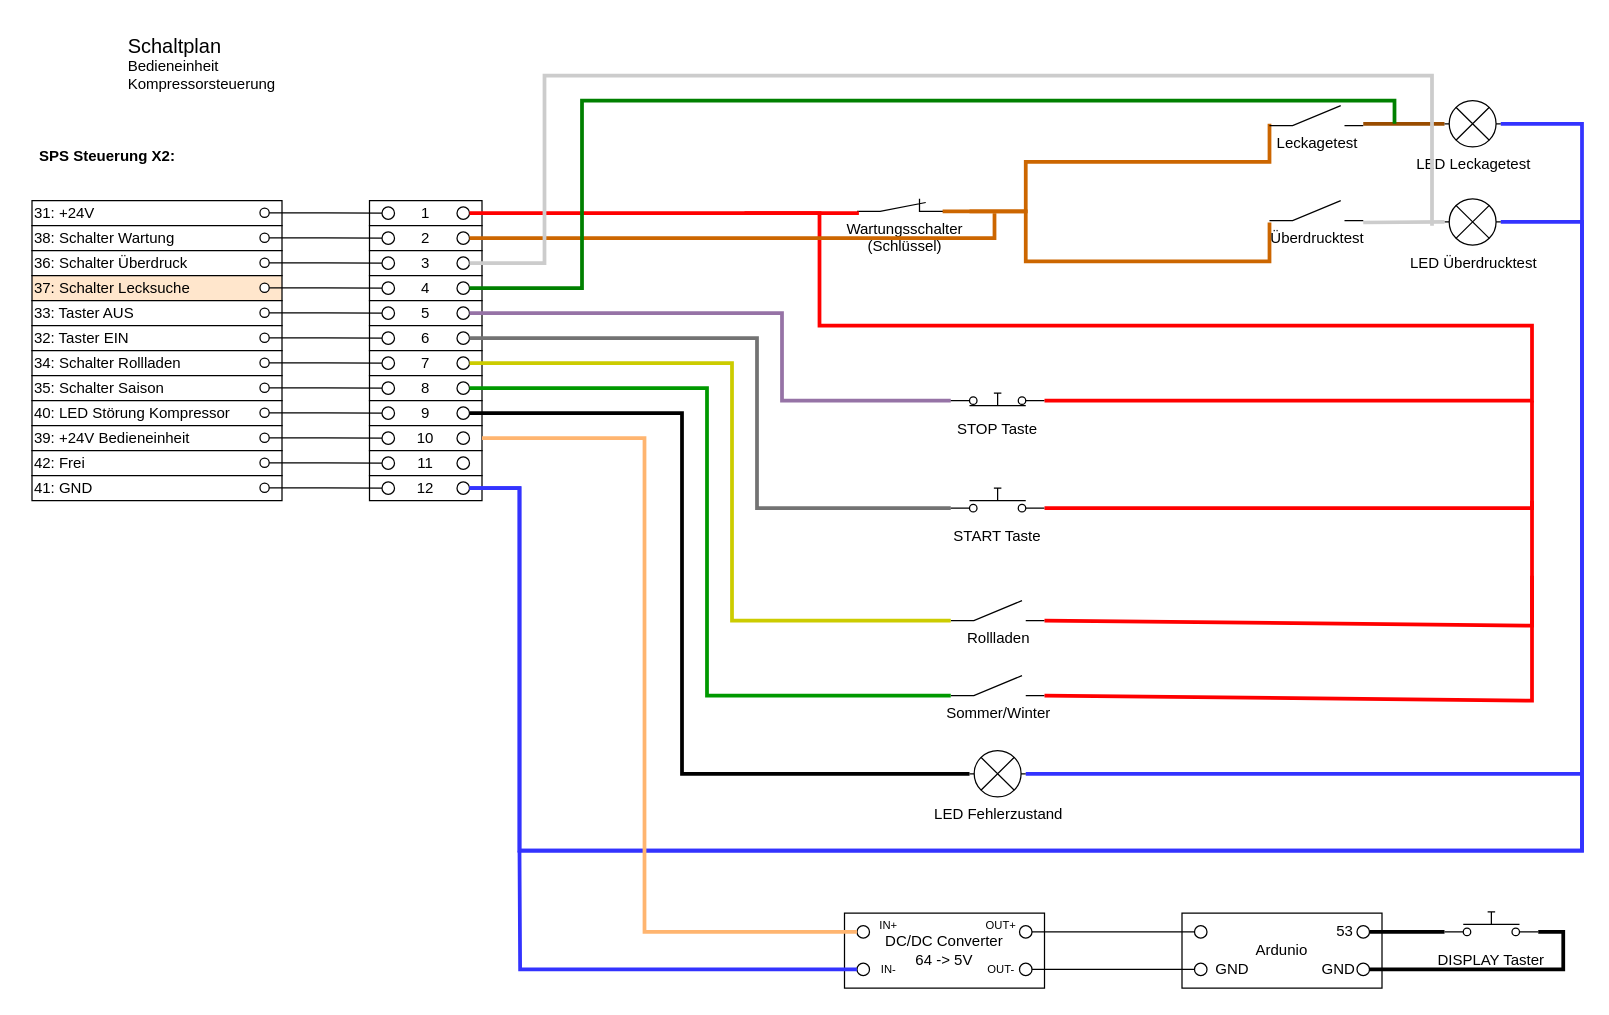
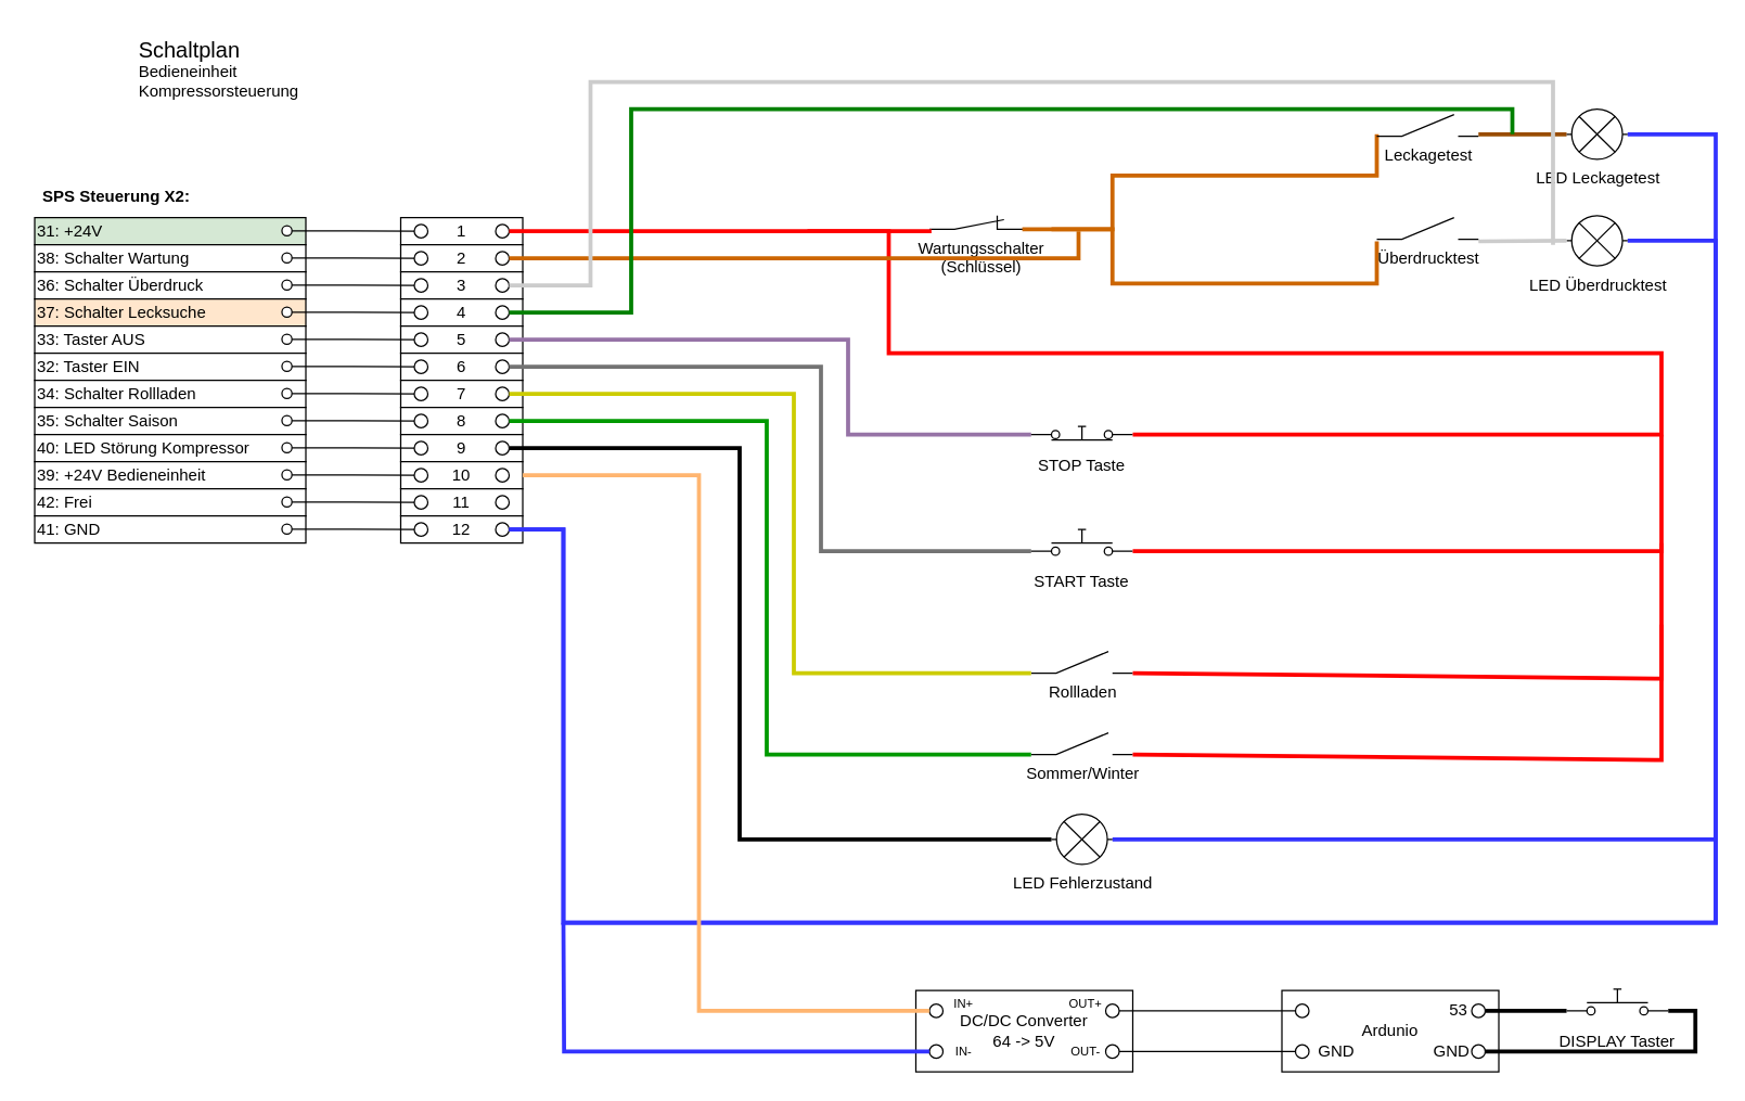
- <mxCell id="145" value="SPS Steuerung X2:" style="text;html=1;align=center;verticalAlign=middle;resizable=0;points=[];autosize=1;strokeColor=none;fillColor=none;fontStyle=1" parent="1" vertex="1"><mxGeometry x="20" y="110" width="130" height="30" as="geometry" /></mxCell>
+ <mxCell id="145" value="SPS Steuerung X2:" style="text;html=1;align=center;verticalAlign=middle;resizable=0;points=[];autosize=1;strokeColor=none;fillColor=none;fontStyle=1" parent="1" vertex="1"><mxGeometry x="20" y="130" width="130" height="30" as="geometry" /></mxCell>
- <mxCell id="110" value="31: +24V" style="rounded=0;whiteSpace=wrap;html=1;align=left;" parent="109" vertex="1"><mxGeometry width="200" height="20" as="geometry" /></mxCell>
+ <mxCell id="110" value="31: +24V" style="rounded=0;whiteSpace=wrap;html=1;align=left;fillColor=#d5e8d4;" parent="109" vertex="1"><mxGeometry width="200" height="20" as="geometry" /></mxCell>
